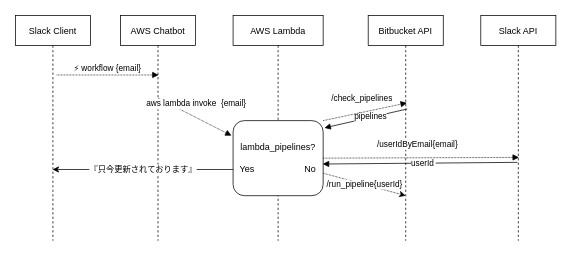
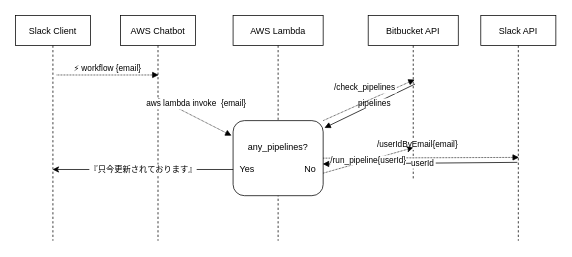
- <mxCell id="6" value="Bitbucket API" style="shape=umlLifeline;perimeter=lifelinePerimeter;container=1;collapsible=0;recursiveResize=0;rounded=0;shadow=0;strokeWidth=1;" vertex="1" parent="1"><mxGeometry x="490" y="20" width="100" height="300" as="geometry" /></mxCell>
+ <mxCell id="6" value="Bitbucket API" style="shape=umlLifeline;perimeter=lifelinePerimeter;container=1;collapsible=0;recursiveResize=0;rounded=0;shadow=0;strokeWidth=1;" vertex="1" parent="1"><mxGeometry x="490" y="20" width="120" height="220" as="geometry" /></mxCell>
- <mxCell id="4" value="&lt;div&gt;lambda_pipelines?&lt;/div&gt;&lt;div&gt;&lt;br&gt;&lt;/div&gt;&lt;div&gt;Yes&amp;nbsp;&amp;nbsp;&amp;nbsp;&amp;nbsp;&amp;nbsp;&amp;nbsp;&amp;nbsp; &amp;nbsp;&amp;nbsp; &amp;nbsp; &amp;nbsp; &amp;nbsp; &amp;nbsp;&amp;nbsp; No&lt;br&gt; &lt;/div&gt;" style="rounded=1;whiteSpace=wrap;html=1;" vertex="1" parent="3"><mxGeometry y="140" width="120" height="100" as="geometry" /></mxCell>
+ <mxCell id="4" value="&lt;div&gt;any_pipelines?&lt;/div&gt;&lt;div&gt;&lt;br&gt;&lt;/div&gt;&lt;div&gt;Yes&amp;nbsp;&amp;nbsp;&amp;nbsp;&amp;nbsp;&amp;nbsp;&amp;nbsp;&amp;nbsp; &amp;nbsp;&amp;nbsp; &amp;nbsp; &amp;nbsp; &amp;nbsp; &amp;nbsp;&amp;nbsp; No&lt;br&gt; &lt;/div&gt;" style="rounded=1;whiteSpace=wrap;html=1;" vertex="1" parent="3"><mxGeometry y="140" width="120" height="100" as="geometry" /></mxCell>
